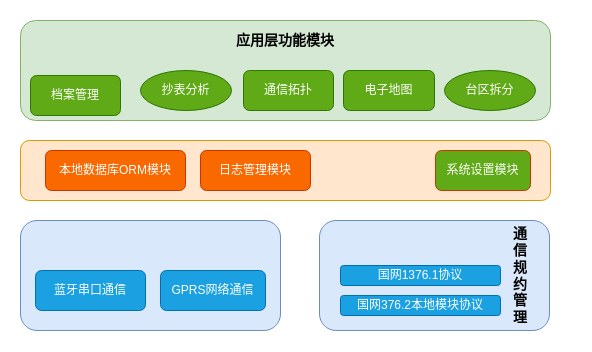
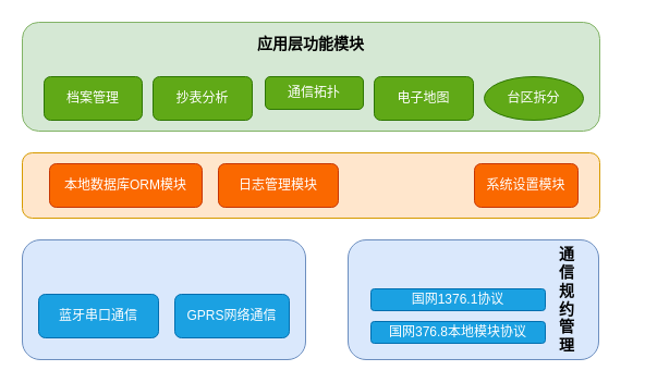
- <mxCell id="15" value="抄表分析" style="ellipse;whiteSpace=wrap;html=1;strokeColor=#2D7600;fillColor=#60a917;fontColor=#ffffff;" vertex="1" parent="1"><mxGeometry x="140" y="70" width="91" height="40" as="geometry" /></mxCell>
+ <mxCell id="15" value="抄表分析" style="rounded=1;whiteSpace=wrap;html=1;strokeColor=#2D7600;fillColor=#60a917;fontColor=#ffffff;" vertex="1" parent="1"><mxGeometry x="140" y="70" width="91" height="40" as="geometry" /></mxCell>
- <mxCell id="18" value="通信拓扑" style="rounded=1;whiteSpace=wrap;html=1;strokeColor=#2D7600;fillColor=#60a917;fontColor=#ffffff;" vertex="1" parent="1"><mxGeometry x="243" y="70" width="90" height="40" as="geometry" /></mxCell>
+ <mxCell id="18" value="通信拓扑" style="rounded=1;whiteSpace=wrap;html=1;strokeColor=#2D7600;fillColor=#60a917;fontColor=#ffffff;" vertex="1" parent="1"><mxGeometry x="243" y="70" width="90" height="30" as="geometry" /></mxCell>
- <mxCell id="14" value="档案管理" style="rounded=1;whiteSpace=wrap;html=1;strokeColor=#2D7600;fillColor=#60a917;fontColor=#ffffff;" vertex="1" parent="1"><mxGeometry x="30" y="75" width="90" height="40" as="geometry" /></mxCell>
+ <mxCell id="14" value="档案管理" style="rounded=1;whiteSpace=wrap;html=1;strokeColor=#2D7600;fillColor=#60a917;fontColor=#ffffff;" vertex="1" parent="1"><mxGeometry x="40" y="70" width="90" height="40" as="geometry" /></mxCell>
- <mxCell id="12" value="&lt;div style=&quot;text-align: center&quot;&gt;&lt;span&gt;系统设置模块&lt;/span&gt;&lt;/div&gt;" style="rounded=1;whiteSpace=wrap;html=1;fontColor=#ffffff;align=center;strokeColor=#C73500;fillColor=#60a917;" vertex="1" parent="1"><mxGeometry x="435" y="150" width="95" height="40" as="geometry" /></mxCell>
+ <mxCell id="12" value="&lt;div style=&quot;text-align: center&quot;&gt;&lt;span&gt;系统设置模块&lt;/span&gt;&lt;/div&gt;" style="rounded=1;whiteSpace=wrap;html=1;fontColor=#ffffff;align=center;strokeColor=#C73500;fillColor=#fa6800;" vertex="1" parent="1"><mxGeometry x="435" y="150" width="95" height="40" as="geometry" /></mxCell>
- <mxCell id="8" value="国网376.2本地模块协议" style="rounded=1;whiteSpace=wrap;html=1;strokeColor=#006EAF;fillColor=#1ba1e2;fontColor=#ffffff;align=center;" parent="1" vertex="1"><mxGeometry x="340" y="295" width="160" height="20" as="geometry" /></mxCell>
+ <mxCell id="8" value="国网376.8本地模块协议" style="rounded=1;whiteSpace=wrap;html=1;strokeColor=#006EAF;fillColor=#1ba1e2;fontColor=#ffffff;align=center;" parent="1" vertex="1"><mxGeometry x="340" y="295" width="160" height="20" as="geometry" /></mxCell>
